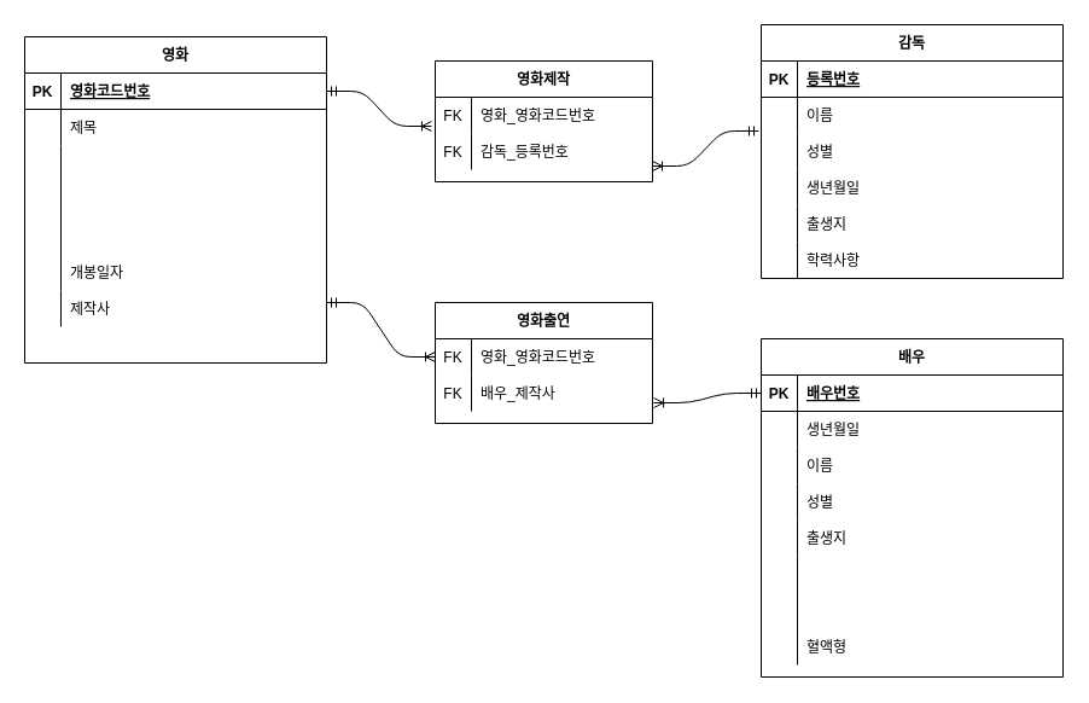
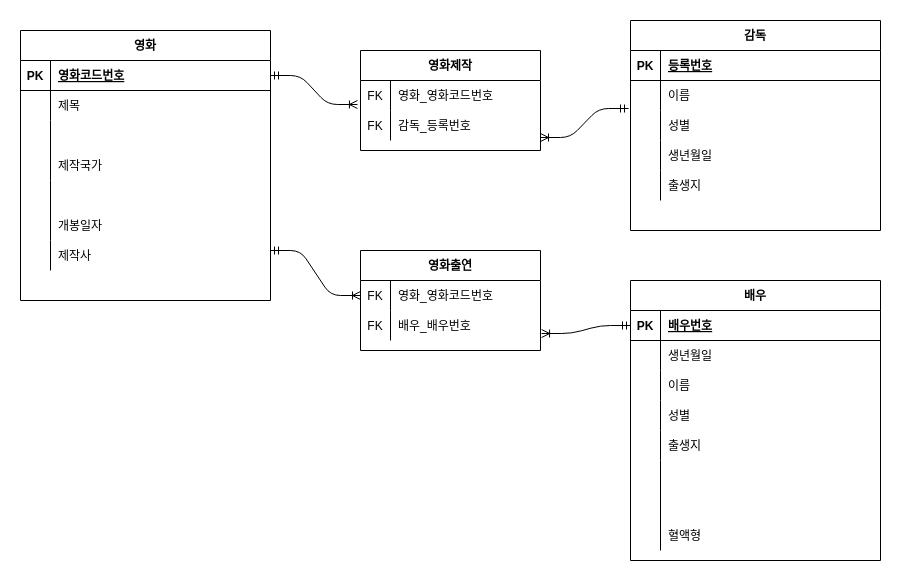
+ <mxCell id="55" value="제작국가" style="shape=partialRectangle;overflow=hidden;connectable=0;fillColor=none;top=0;left=0;bottom=0;right=0;align=left;spacingLeft=6;" parent="53" vertex="1"><mxGeometry x="30" width="220" height="30" as="geometry" /></mxCell>
- <mxCell id="20" value="학력사항" style="shape=partialRectangle;overflow=hidden;connectable=0;fillColor=none;top=0;left=0;bottom=0;right=0;align=left;spacingLeft=6;" parent="18" vertex="1"><mxGeometry x="30" width="220" height="30" as="geometry" /></mxCell>
- <mxCell id="79" value="배우_제작사" style="shape=partialRectangle;connectable=0;fillColor=none;top=0;left=0;bottom=0;right=0;align=left;spacingLeft=6;overflow=hidden;" parent="77" vertex="1"><mxGeometry x="30" width="150" height="30" as="geometry" /></mxCell>
+ <mxCell id="79" value="배우_배우번호" style="shape=partialRectangle;connectable=0;fillColor=none;top=0;left=0;bottom=0;right=0;align=left;spacingLeft=6;overflow=hidden;" parent="77" vertex="1"><mxGeometry x="30" width="150" height="30" as="geometry" /></mxCell>
